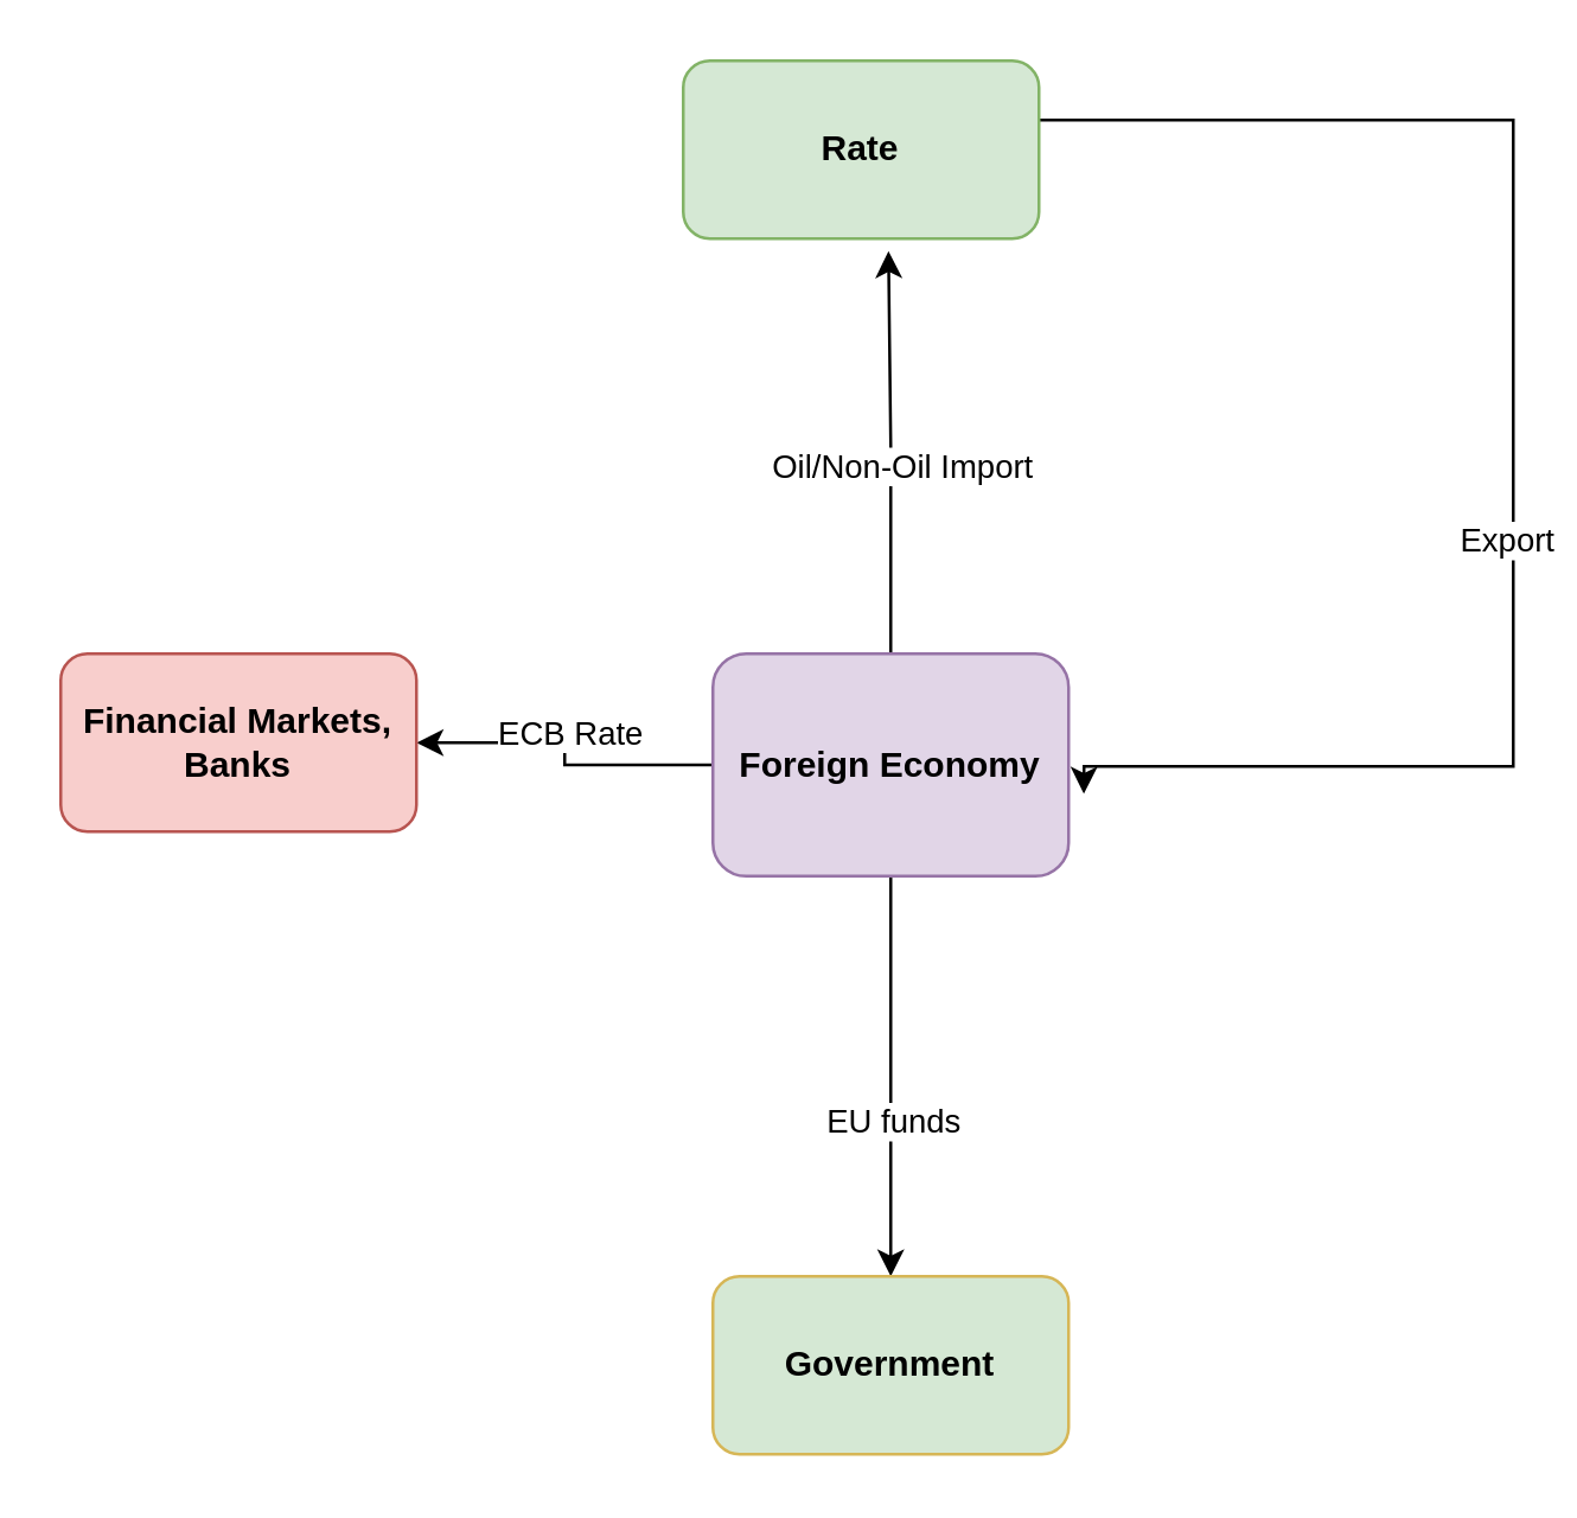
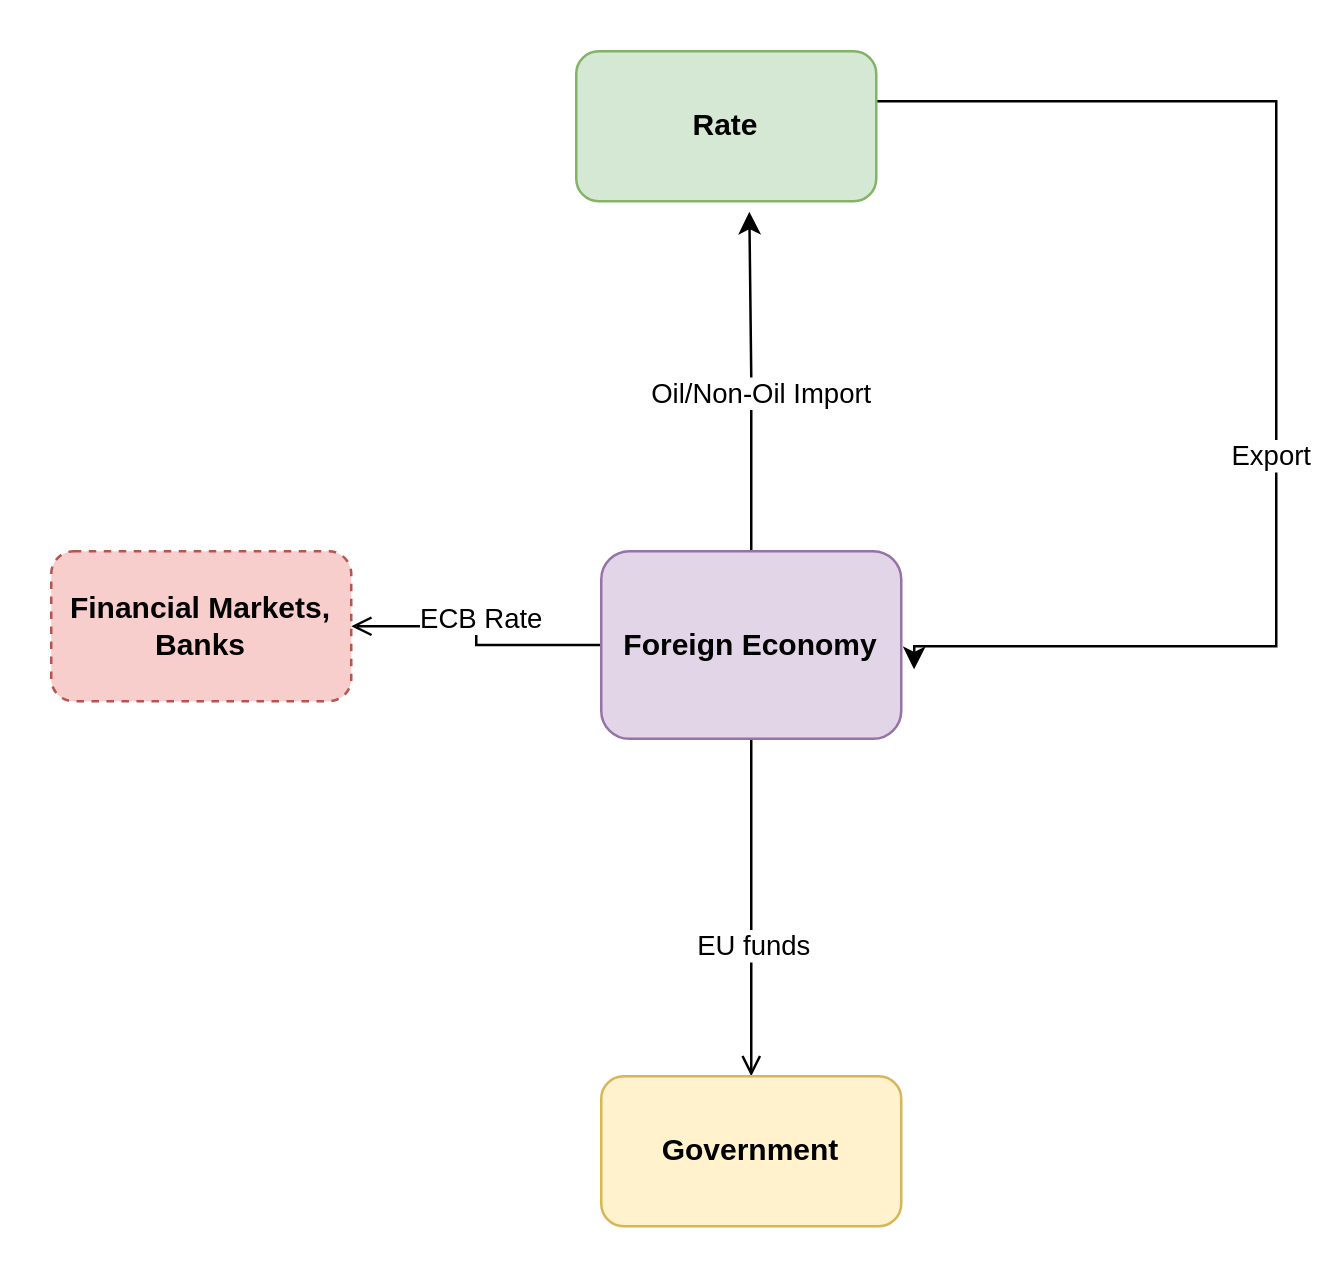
- <mxCell id="13" value="Financial Markets, Banks" style="rounded=1;whiteSpace=wrap;html=1;fillColor=#f8cecc;strokeColor=#b85450;fontStyle=1" vertex="1" parent="1"><mxGeometry x="20" y="220" width="120" height="60" as="geometry" /></mxCell>
+ <mxCell id="13" value="Financial Markets, Banks" style="rounded=1;whiteSpace=wrap;html=1;fillColor=#f8cecc;strokeColor=#b85450;fontStyle=1;dashed=1;" vertex="1" parent="1"><mxGeometry x="20" y="220" width="120" height="60" as="geometry" /></mxCell>
- <mxCell id="5" style="edgeStyle=orthogonalEdgeStyle;rounded=0;orthogonalLoop=1;jettySize=auto;html=1;entryX=1;entryY=0.5;entryDx=0;entryDy=0;" edge="1" parent="1" source="11" target="13"><mxGeometry relative="1" as="geometry"><mxPoint x="140" y="310" as="targetPoint" /></mxGeometry></mxCell>
+ <mxCell id="5" style="edgeStyle=orthogonalEdgeStyle;rounded=0;orthogonalLoop=1;jettySize=auto;html=1;entryX=1;entryY=0.5;entryDx=0;entryDy=0;endArrow=open;" edge="1" parent="1" source="11" target="13"><mxGeometry relative="1" as="geometry"><mxPoint x="140" y="310" as="targetPoint" /></mxGeometry></mxCell>
- <mxCell id="9" style="edgeStyle=orthogonalEdgeStyle;rounded=0;orthogonalLoop=1;jettySize=auto;html=1;entryX=0.5;entryY=0;entryDx=0;entryDy=0;" edge="1" parent="1" source="11" target="12"><mxGeometry relative="1" as="geometry" /></mxCell>
+ <mxCell id="9" style="edgeStyle=orthogonalEdgeStyle;rounded=0;orthogonalLoop=1;jettySize=auto;html=1;entryX=0.5;entryY=0;entryDx=0;entryDy=0;endArrow=open;" edge="1" parent="1" source="11" target="12"><mxGeometry relative="1" as="geometry" /></mxCell>
- <mxCell id="12" value="Government" style="rounded=1;whiteSpace=wrap;html=1;fillColor=#d5e8d4;strokeColor=#d6b656;fontStyle=1;" vertex="1" parent="1"><mxGeometry x="240" y="430" width="120" height="60" as="geometry" /></mxCell>
+ <mxCell id="12" value="Government" style="rounded=1;whiteSpace=wrap;html=1;fillColor=#fff2cc;strokeColor=#d6b656;fontStyle=1" vertex="1" parent="1"><mxGeometry x="240" y="430" width="120" height="60" as="geometry" /></mxCell>
